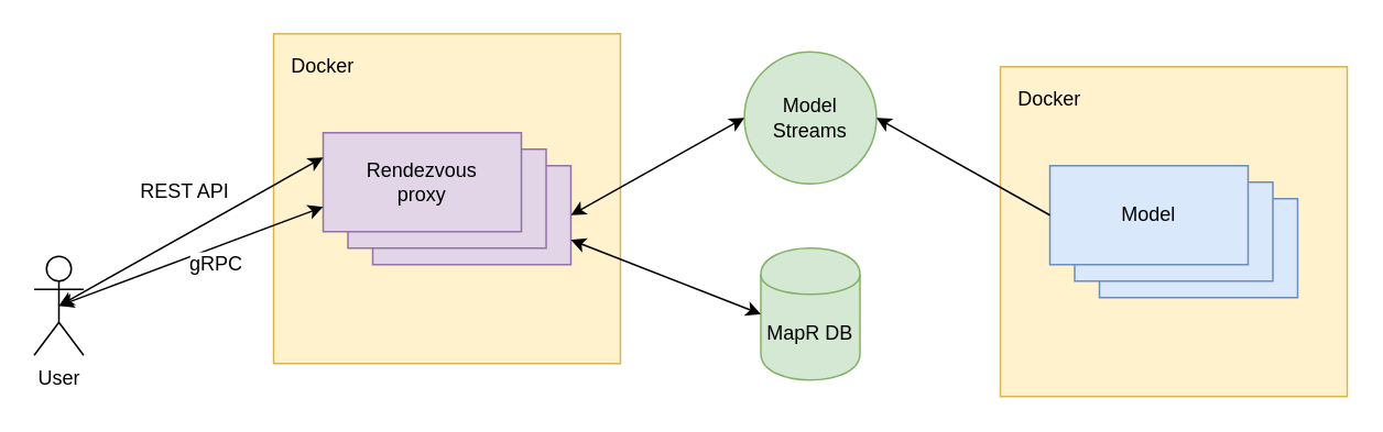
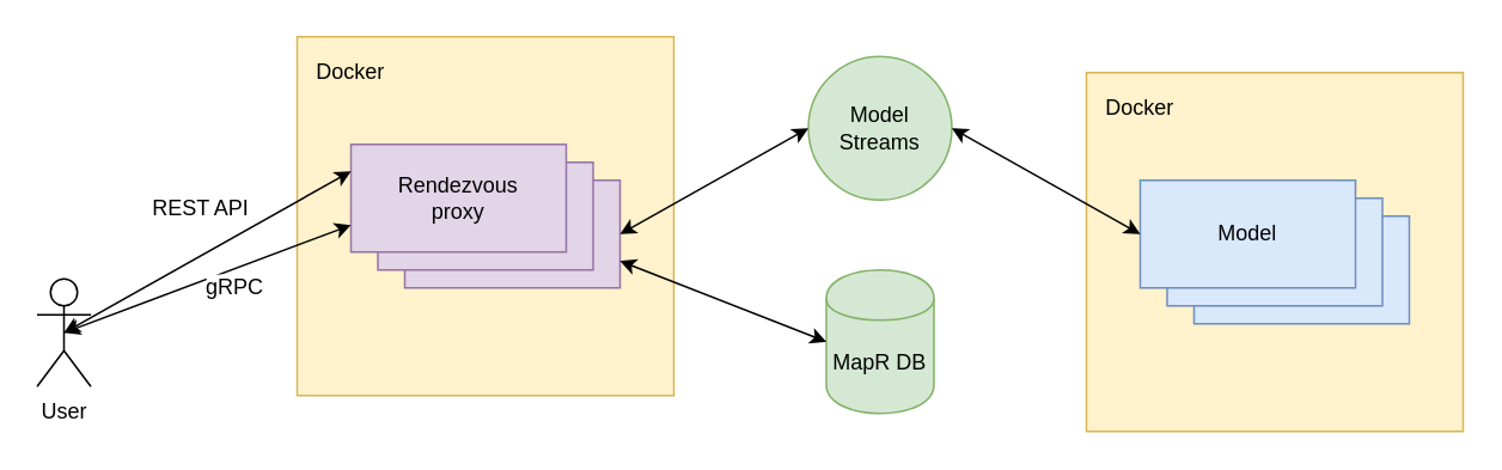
- <mxCell id="15" value="" style="endArrow=none;startArrow=classic;html=1;entryX=0;entryY=0.5;entryDx=0;entryDy=0;exitX=1;exitY=0.5;exitDx=0;exitDy=0;" parent="1" source="3" target="6" edge="1"><mxGeometry width="50" height="50" relative="1" as="geometry"><mxPoint x="520" y="320" as="sourcePoint" /><mxPoint x="570" y="270" as="targetPoint" /></mxGeometry></mxCell>
+ <mxCell id="15" value="" style="endArrow=classic;startArrow=classic;html=1;entryX=0;entryY=0.5;entryDx=0;entryDy=0;exitX=1;exitY=0.5;exitDx=0;exitDy=0;" parent="1" source="3" target="6" edge="1"><mxGeometry width="50" height="50" relative="1" as="geometry"><mxPoint x="520" y="320" as="sourcePoint" /><mxPoint x="570" y="270" as="targetPoint" /></mxGeometry></mxCell>
